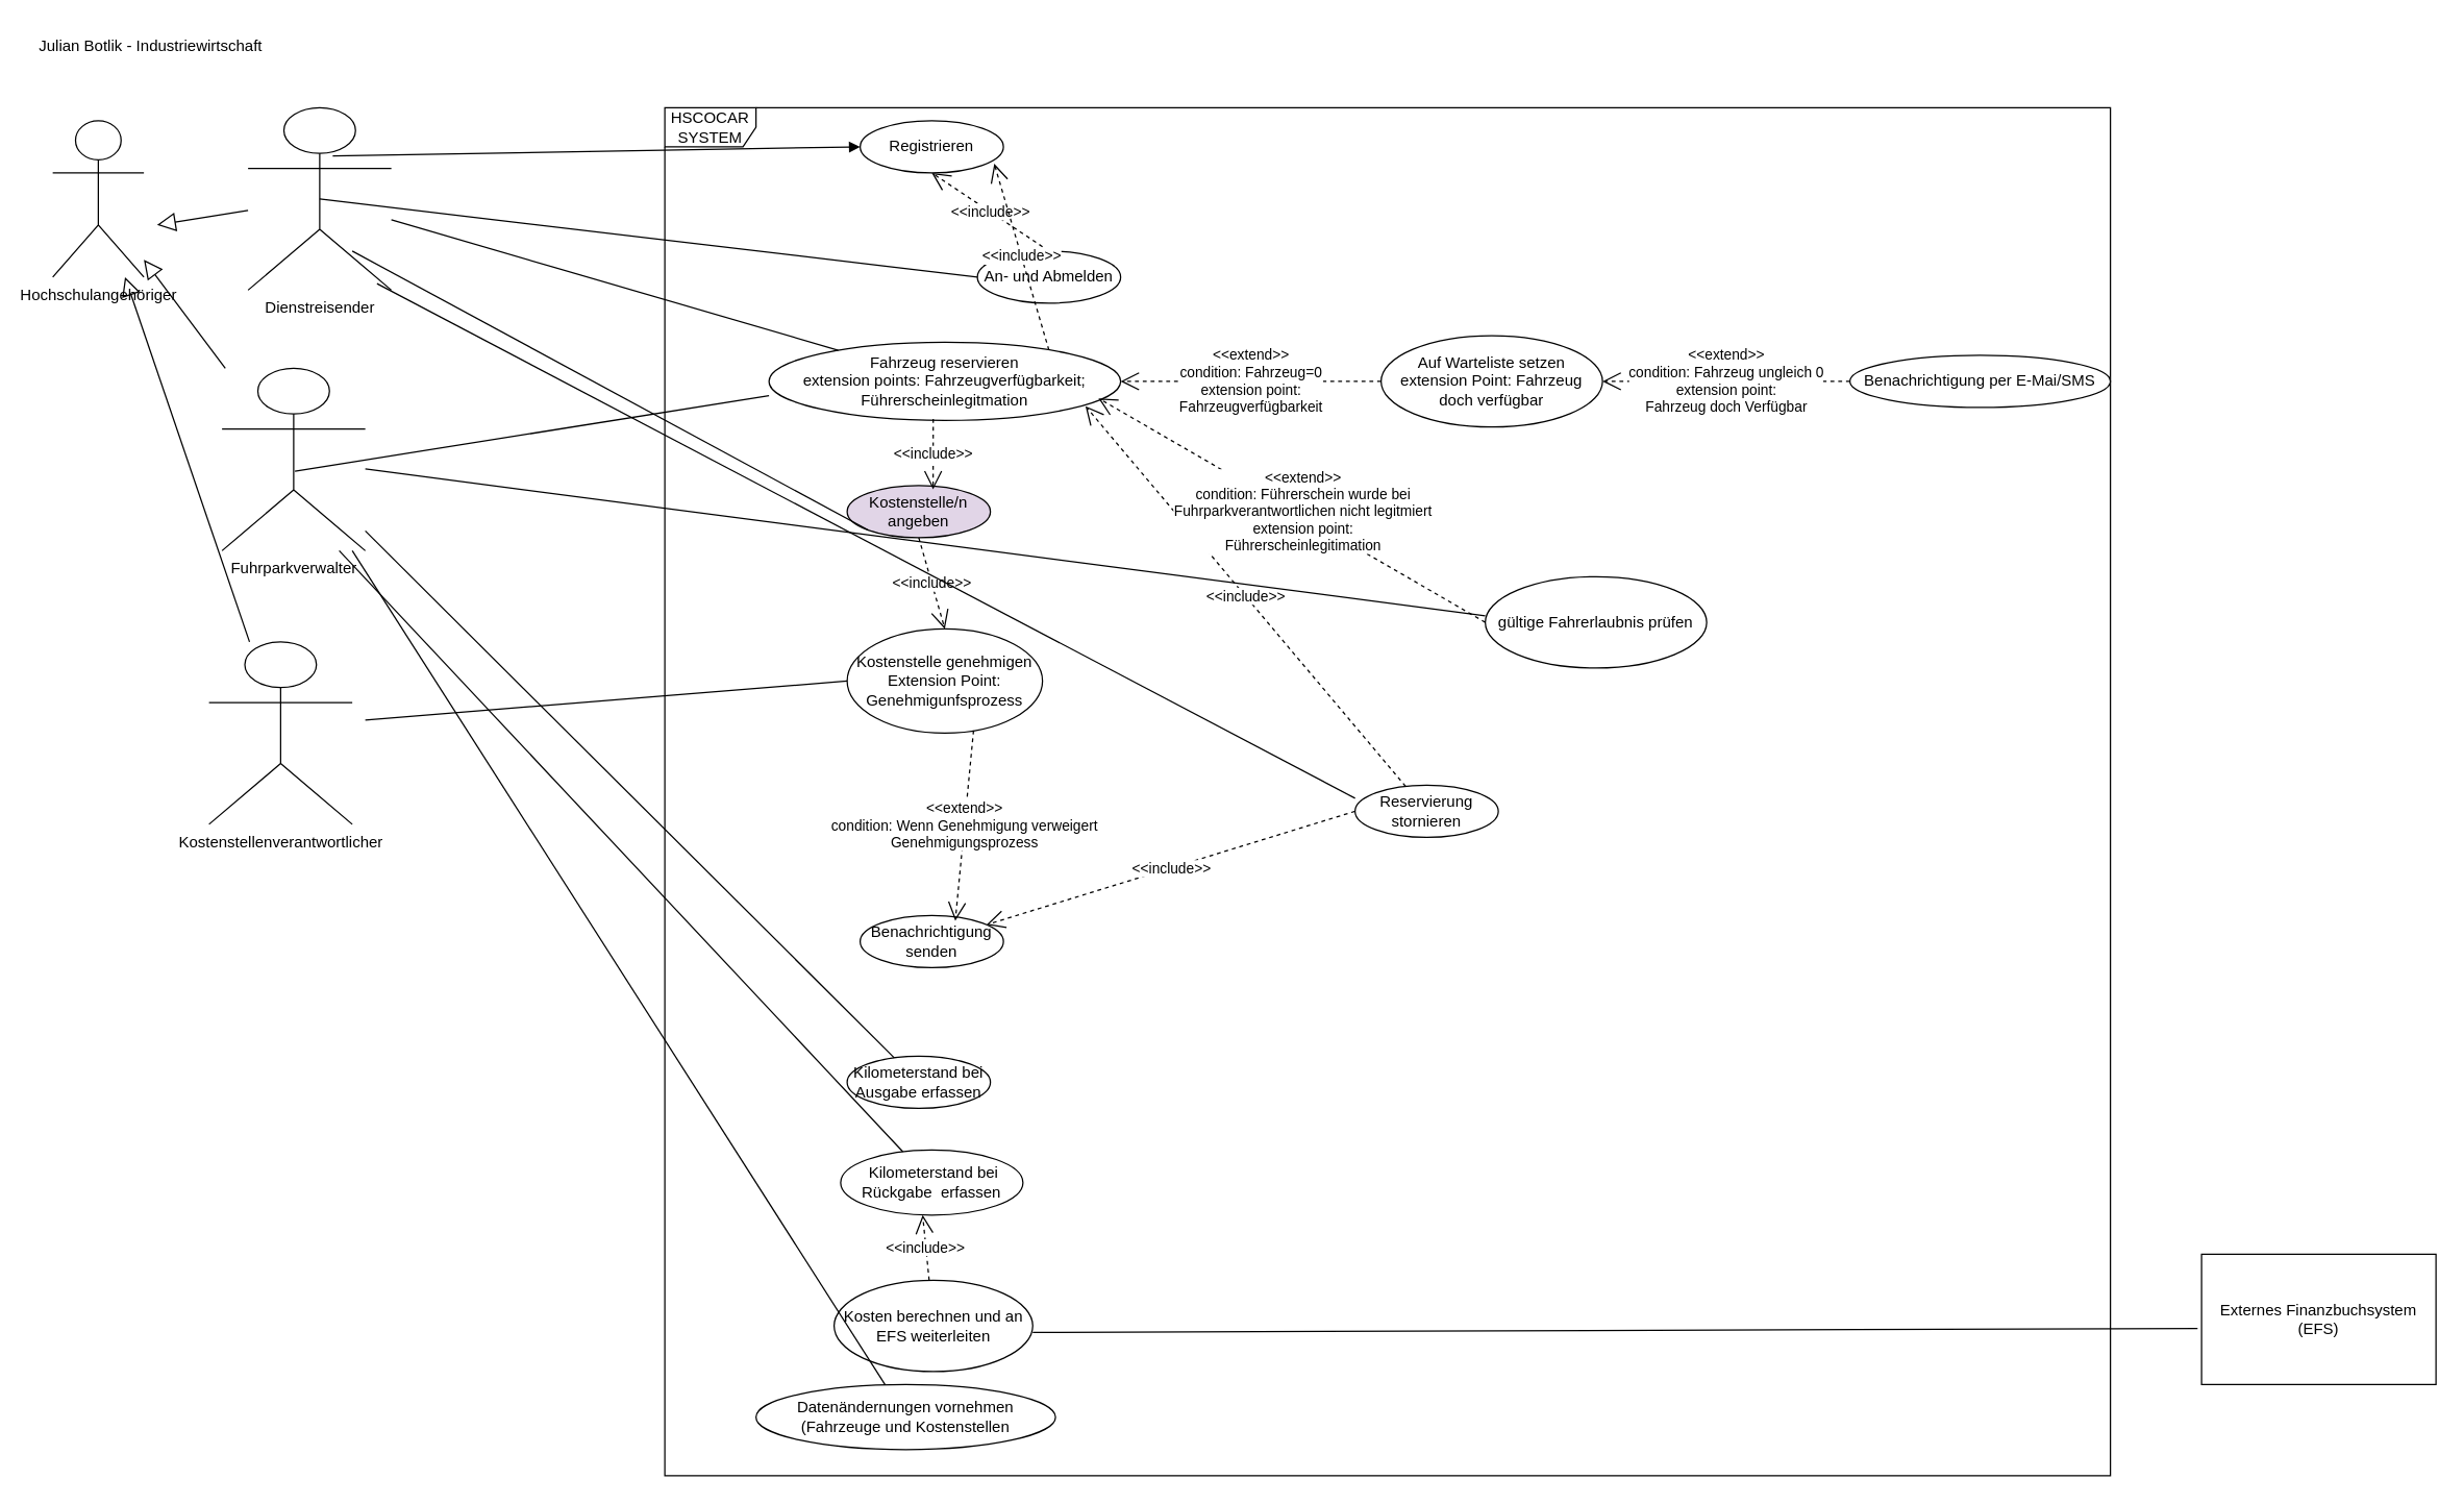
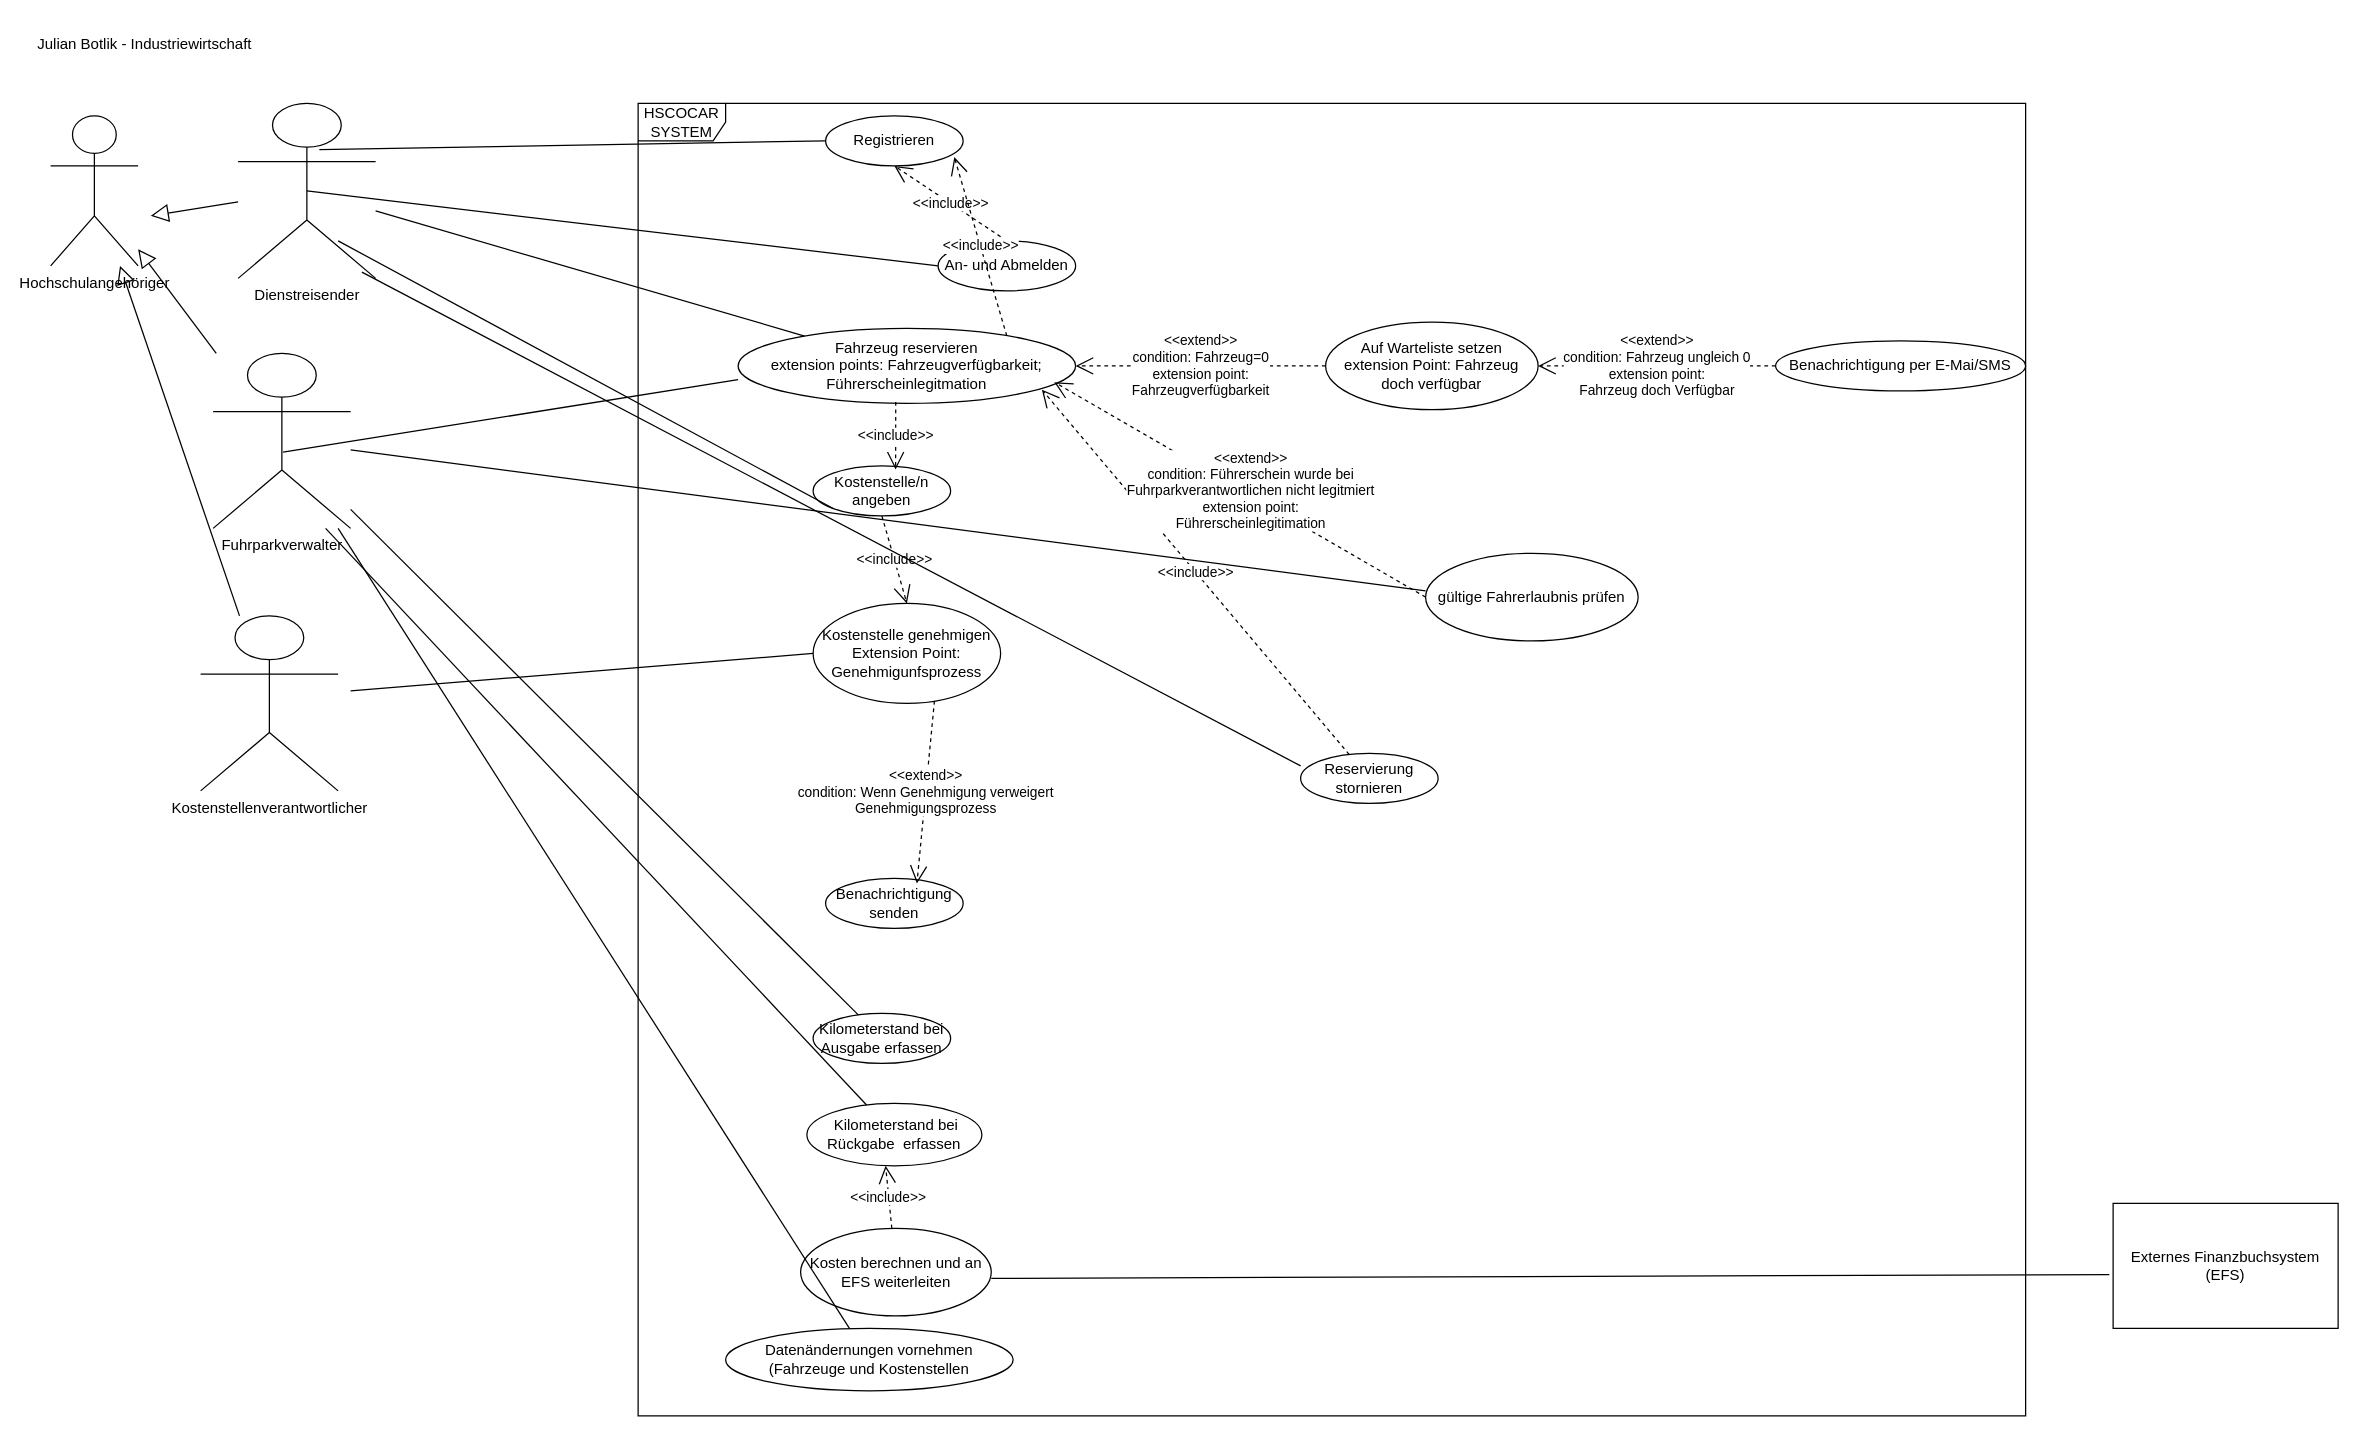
- <mxCell id="14" value="" style="endArrow=block;html=1;rounded=0;entryX=0;entryY=0.5;entryDx=0;entryDy=0;exitX=0.591;exitY=0.264;exitDx=0;exitDy=0;exitPerimeter=0;" edge="1" parent="1" source="3" target="7"><mxGeometry width="50" height="50" relative="1" as="geometry"><mxPoint x="260" y="162" as="sourcePoint" /><mxPoint x="190" y="122" as="targetPoint" /></mxGeometry></mxCell>
+ <mxCell id="14" value="" style="endArrow=none;html=1;rounded=0;entryX=0;entryY=0.5;entryDx=0;entryDy=0;exitX=0.591;exitY=0.264;exitDx=0;exitDy=0;exitPerimeter=0;" edge="1" parent="1" source="3" target="7"><mxGeometry width="50" height="50" relative="1" as="geometry"><mxPoint x="260" y="162" as="sourcePoint" /><mxPoint x="190" y="122" as="targetPoint" /></mxGeometry></mxCell>
- <mxCell id="8" value="Kostenstelle/n angeben" style="ellipse;whiteSpace=wrap;html=1;fillColor=#e1d5e7;" vertex="1" parent="1"><mxGeometry x="650" y="372" width="110" height="40" as="geometry" /></mxCell>
+ <mxCell id="8" value="Kostenstelle/n angeben" style="ellipse;whiteSpace=wrap;html=1;" vertex="1" parent="1"><mxGeometry x="650" y="372" width="110" height="40" as="geometry" /></mxCell>
- <mxCell id="31" value="&amp;lt;&amp;lt;include&amp;gt;&amp;gt;" style="endArrow=open;endSize=12;dashed=1;html=1;rounded=0;exitX=0;exitY=0.5;exitDx=0;exitDy=0;" edge="1" parent="1" source="30" target="13"><mxGeometry width="160" relative="1" as="geometry"><mxPoint x="714.5" y="802" as="sourcePoint" /><mxPoint x="714.5" y="742" as="targetPoint" /></mxGeometry></mxCell>
